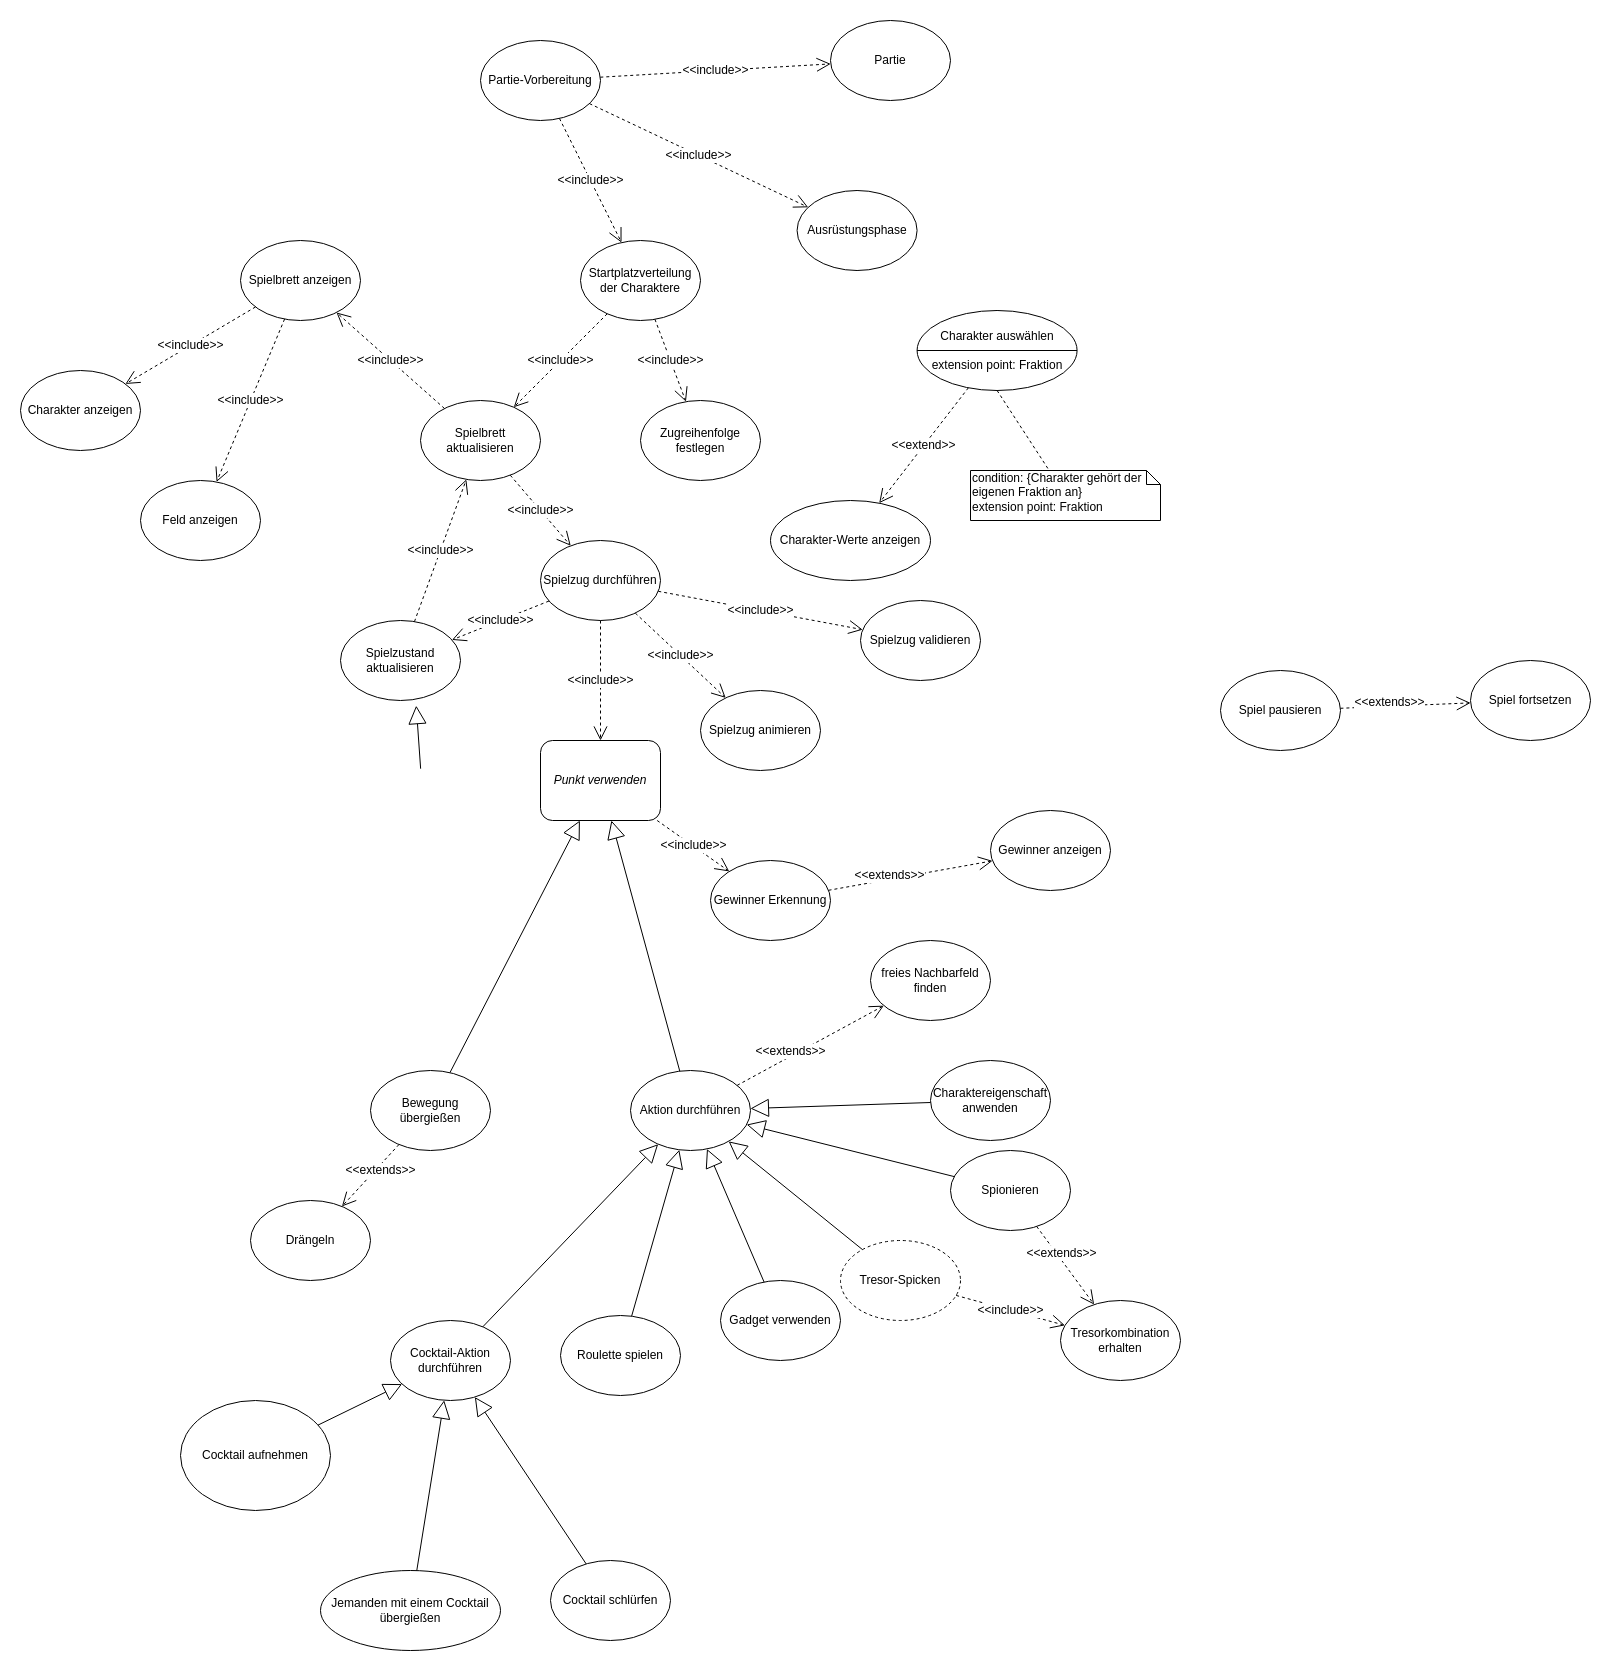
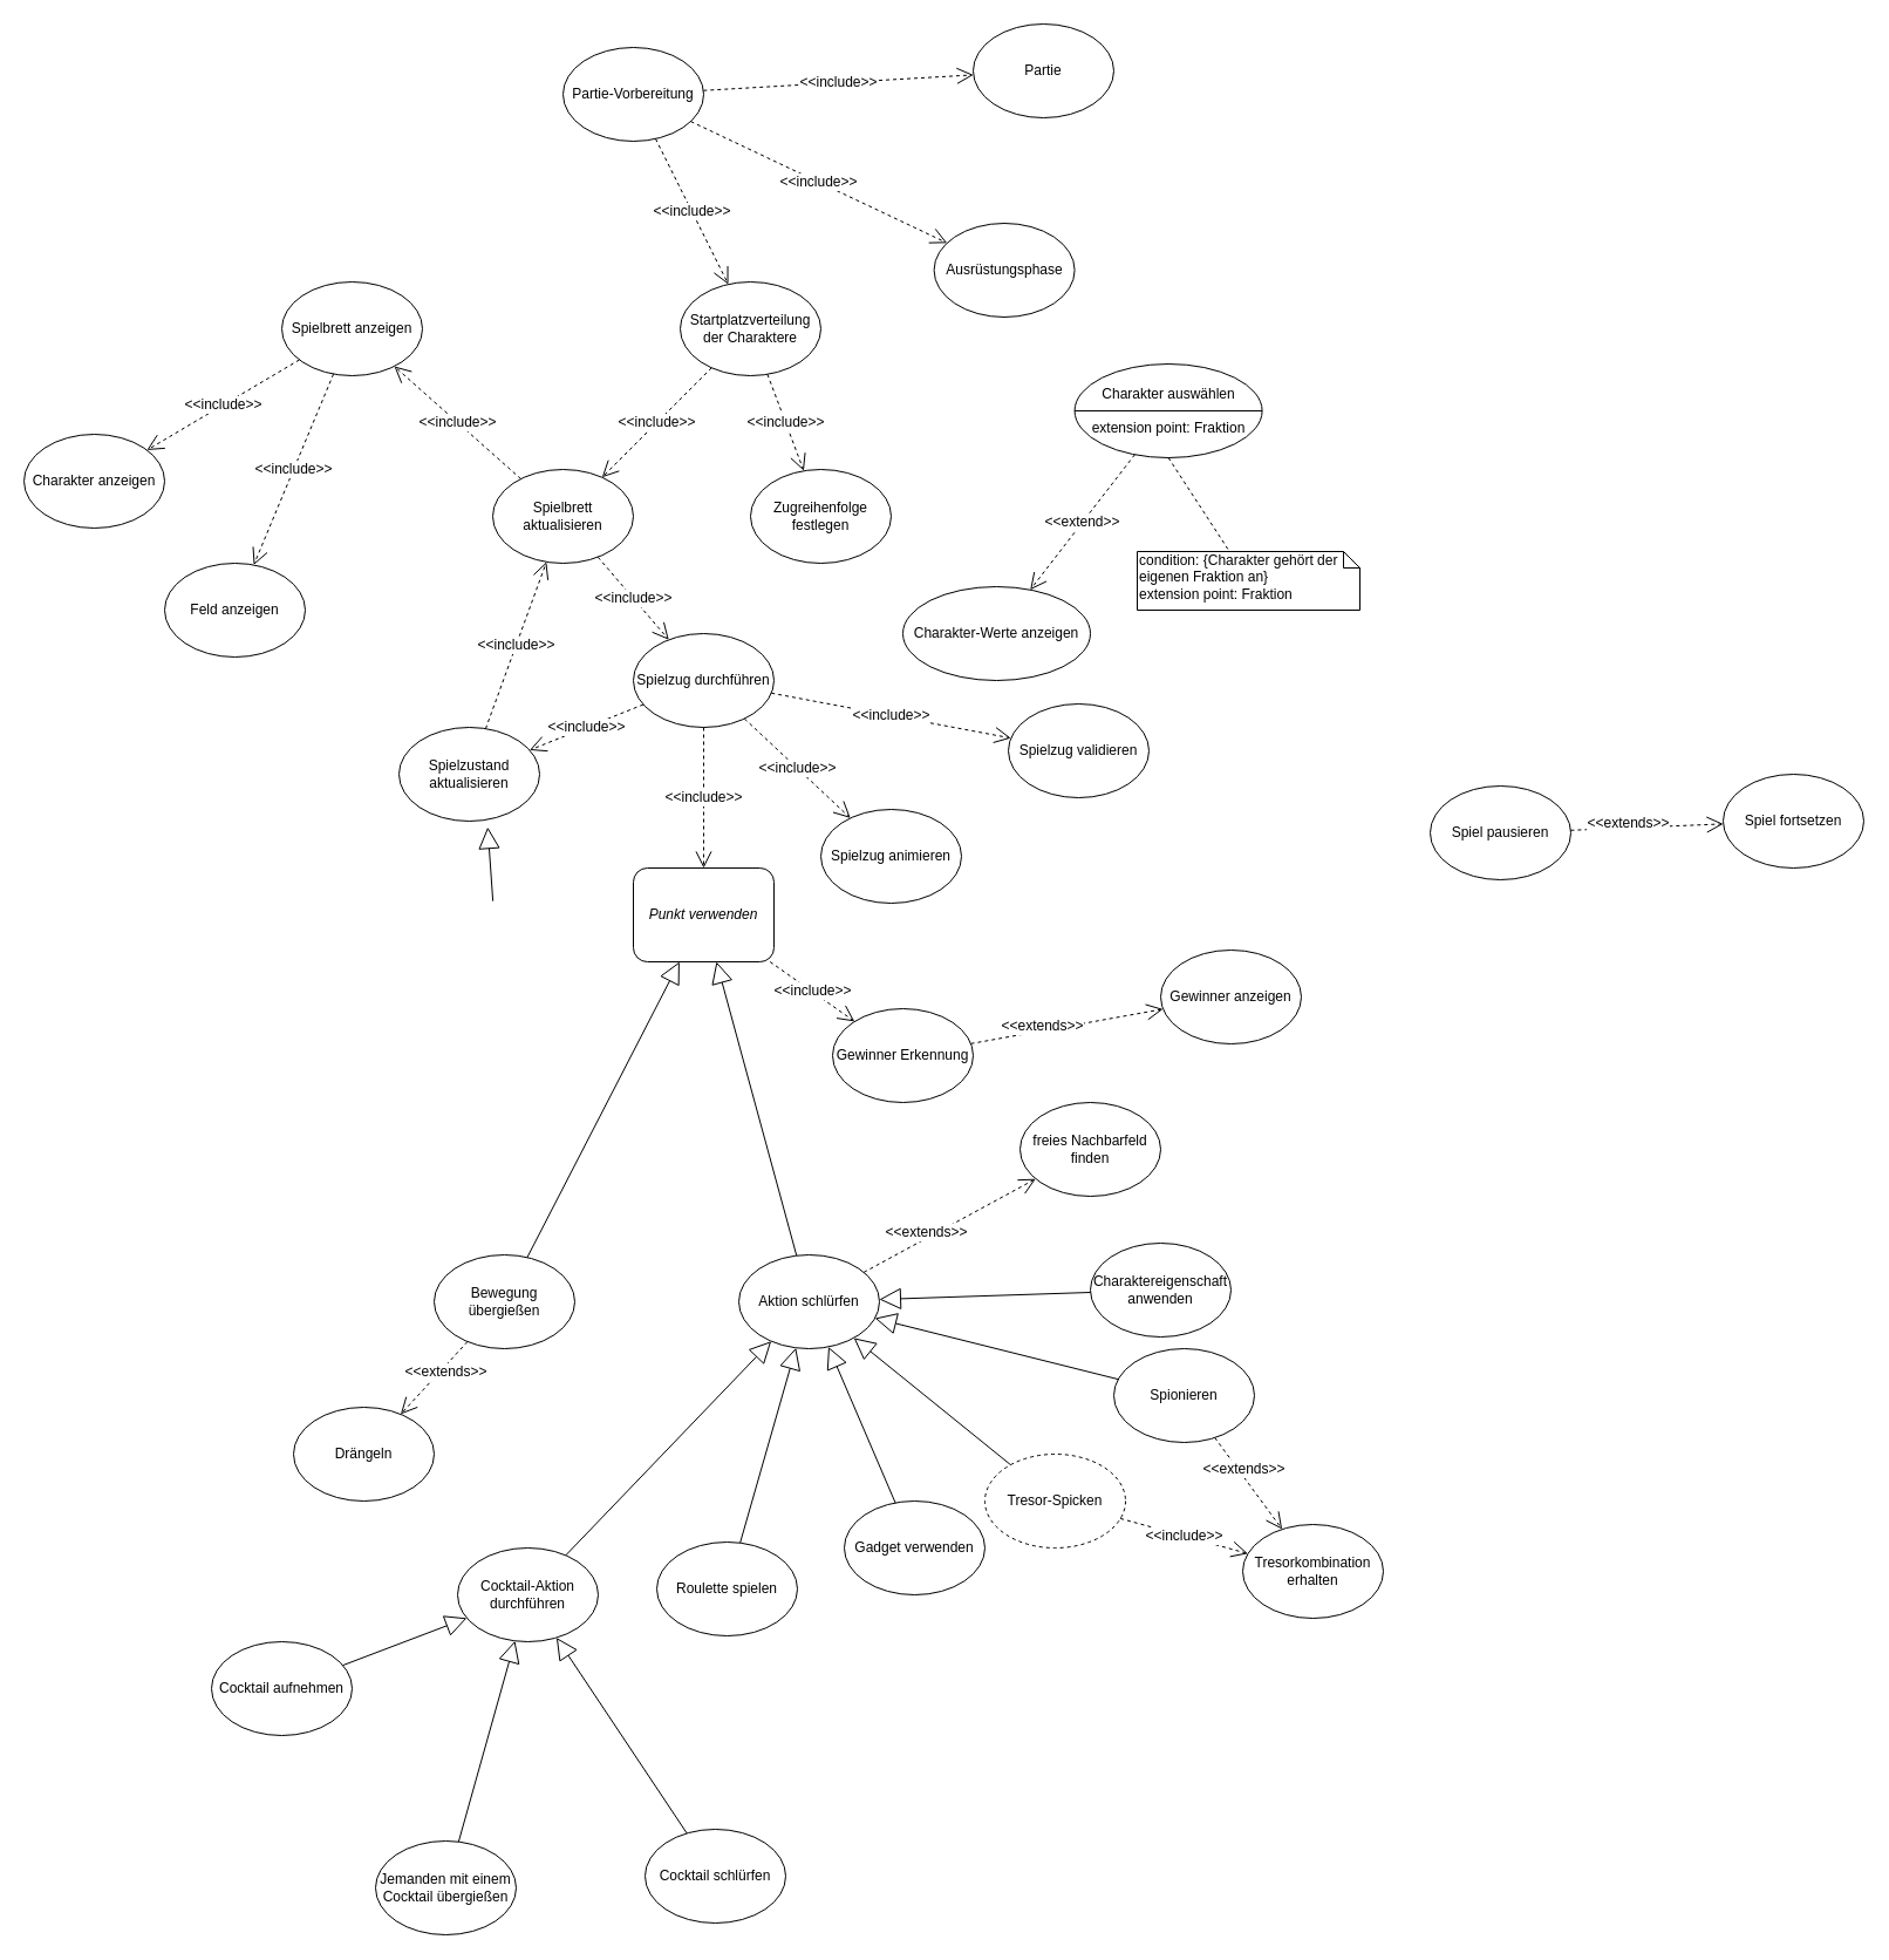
- <mxCell id="13" value="Aktion durchführen" style="ellipse;whiteSpace=wrap;html=1;" vertex="1" parent="1"><mxGeometry x="630" y="1070" width="120" height="80" as="geometry" /></mxCell>
+ <mxCell id="13" value="Aktion schlürfen" style="ellipse;whiteSpace=wrap;html=1;" vertex="1" parent="1"><mxGeometry x="630" y="1070" width="120" height="80" as="geometry" /></mxCell>
- <mxCell id="22" value="Cocktail aufnehmen" style="ellipse;whiteSpace=wrap;html=1;" vertex="1" parent="1"><mxGeometry x="180" y="1400" width="150" height="110" as="geometry" /></mxCell>
+ <mxCell id="22" value="Cocktail aufnehmen" style="ellipse;whiteSpace=wrap;html=1;" vertex="1" parent="1"><mxGeometry x="180" y="1400" width="120" height="80" as="geometry" /></mxCell>
- <mxCell id="24" value="Jemanden mit einem Cocktail übergießen" style="ellipse;whiteSpace=wrap;html=1;" vertex="1" parent="1"><mxGeometry x="320" y="1570" width="180" height="80" as="geometry" /></mxCell>
+ <mxCell id="24" value="Jemanden mit einem Cocktail übergießen" style="ellipse;whiteSpace=wrap;html=1;" vertex="1" parent="1"><mxGeometry x="320" y="1570" width="120" height="80" as="geometry" /></mxCell>
